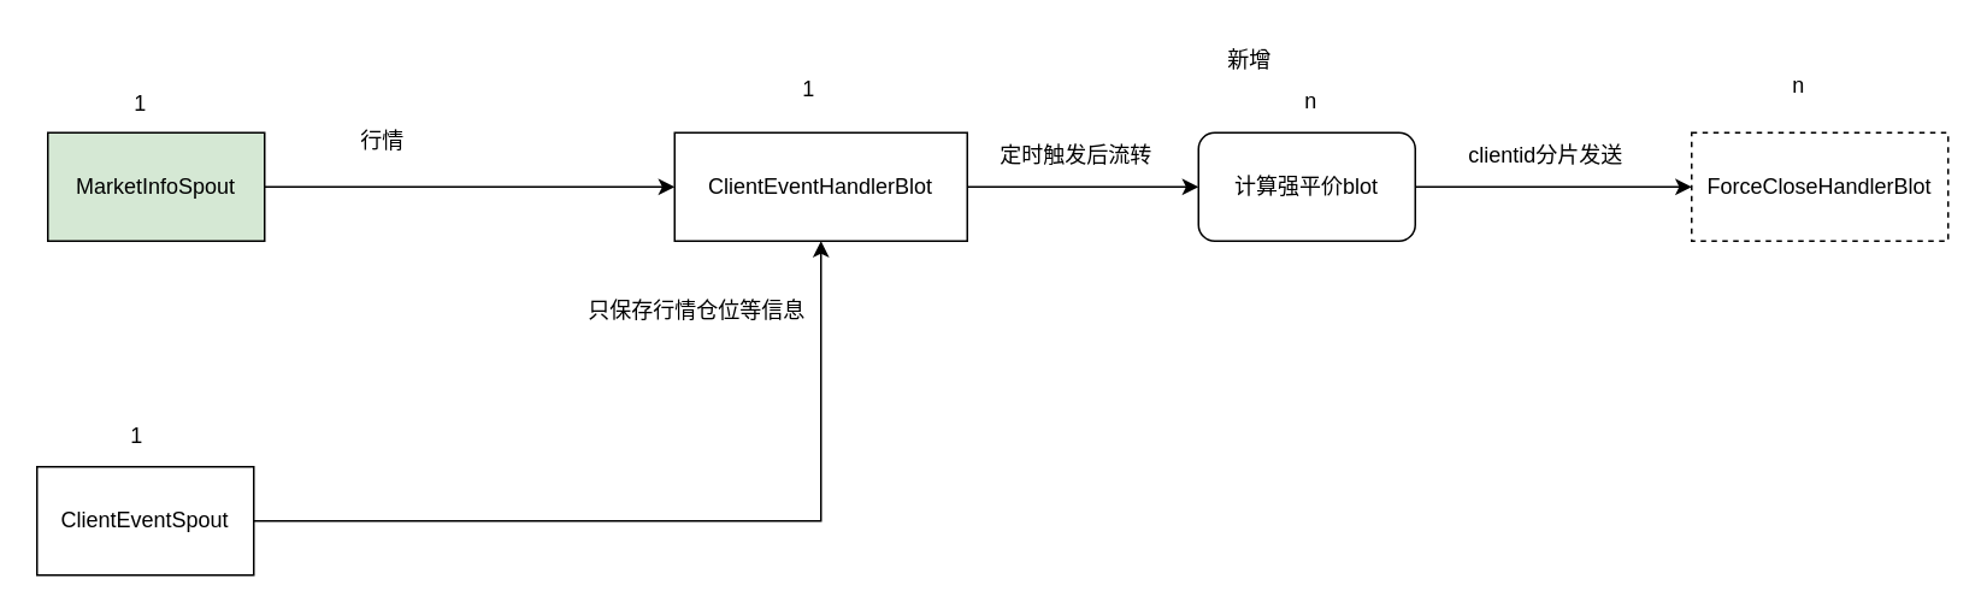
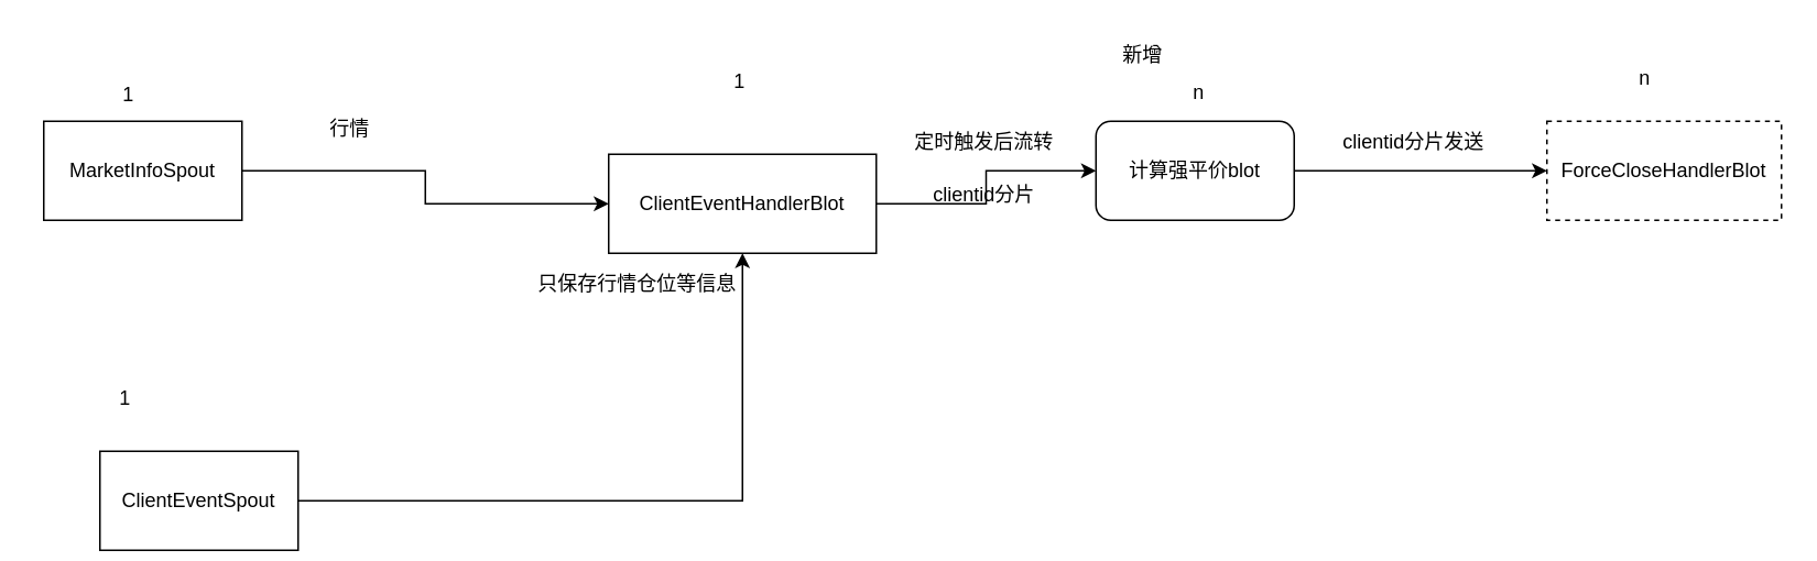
- <mxCell id="3" value="MarketInfoSpout" style="rounded=0;whiteSpace=wrap;html=1;fillColor=#d5e8d4;" vertex="1" parent="1"><mxGeometry x="26" y="73" width="120" height="60" as="geometry" /></mxCell>
+ <mxCell id="3" value="MarketInfoSpout" style="rounded=0;whiteSpace=wrap;html=1;" vertex="1" parent="1"><mxGeometry x="26" y="73" width="120" height="60" as="geometry" /></mxCell>
- <mxCell id="5" value="ClientEventHandlerBlot" style="whiteSpace=wrap;html=1;rounded=0;" vertex="1" parent="1"><mxGeometry x="373" y="73" width="162" height="60" as="geometry" /></mxCell>
+ <mxCell id="5" value="ClientEventHandlerBlot" style="whiteSpace=wrap;html=1;rounded=0;" vertex="1" parent="1"><mxGeometry x="368" y="93" width="162" height="60" as="geometry" /></mxCell>
+ <mxCell id="21" value="clientid分片" style="text;html=1;align=center;verticalAlign=middle;resizable=0;points=[];autosize=1;strokeColor=none;fillColor=none;" vertex="1" parent="1"><mxGeometry x="555.5" y="105" width="79" height="26" as="geometry" /></mxCell>
- <mxCell id="7" value="ClientEventSpout" style="rounded=0;whiteSpace=wrap;html=1;" vertex="1" parent="1"><mxGeometry x="20" y="258" width="120" height="60" as="geometry" /></mxCell>
+ <mxCell id="7" value="ClientEventSpout" style="rounded=0;whiteSpace=wrap;html=1;" vertex="1" parent="1"><mxGeometry x="60" y="273" width="120" height="60" as="geometry" /></mxCell>
